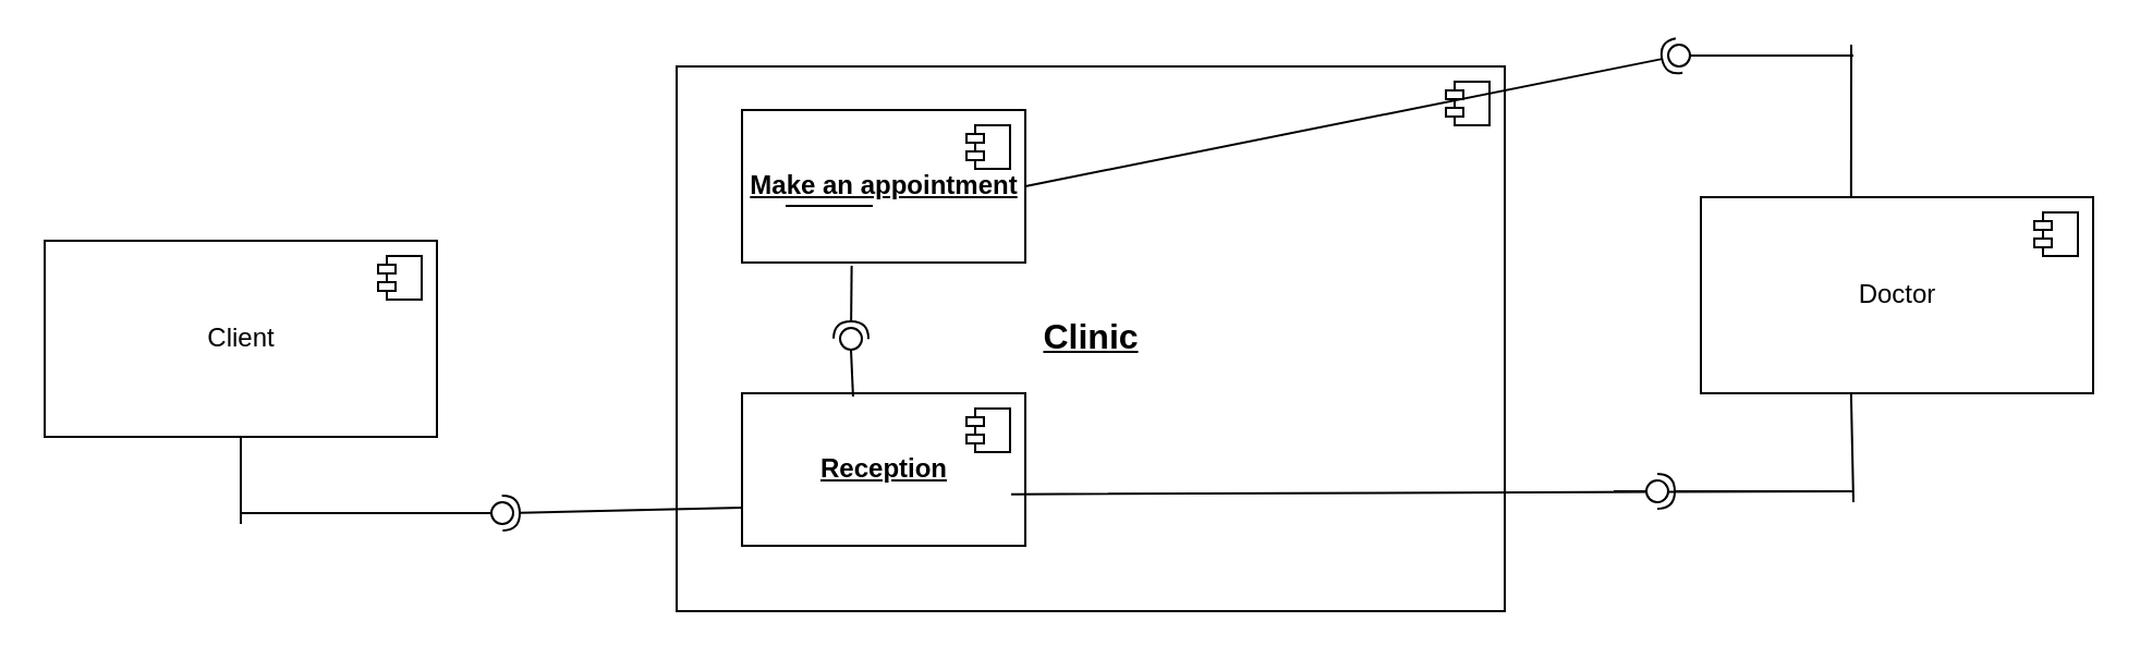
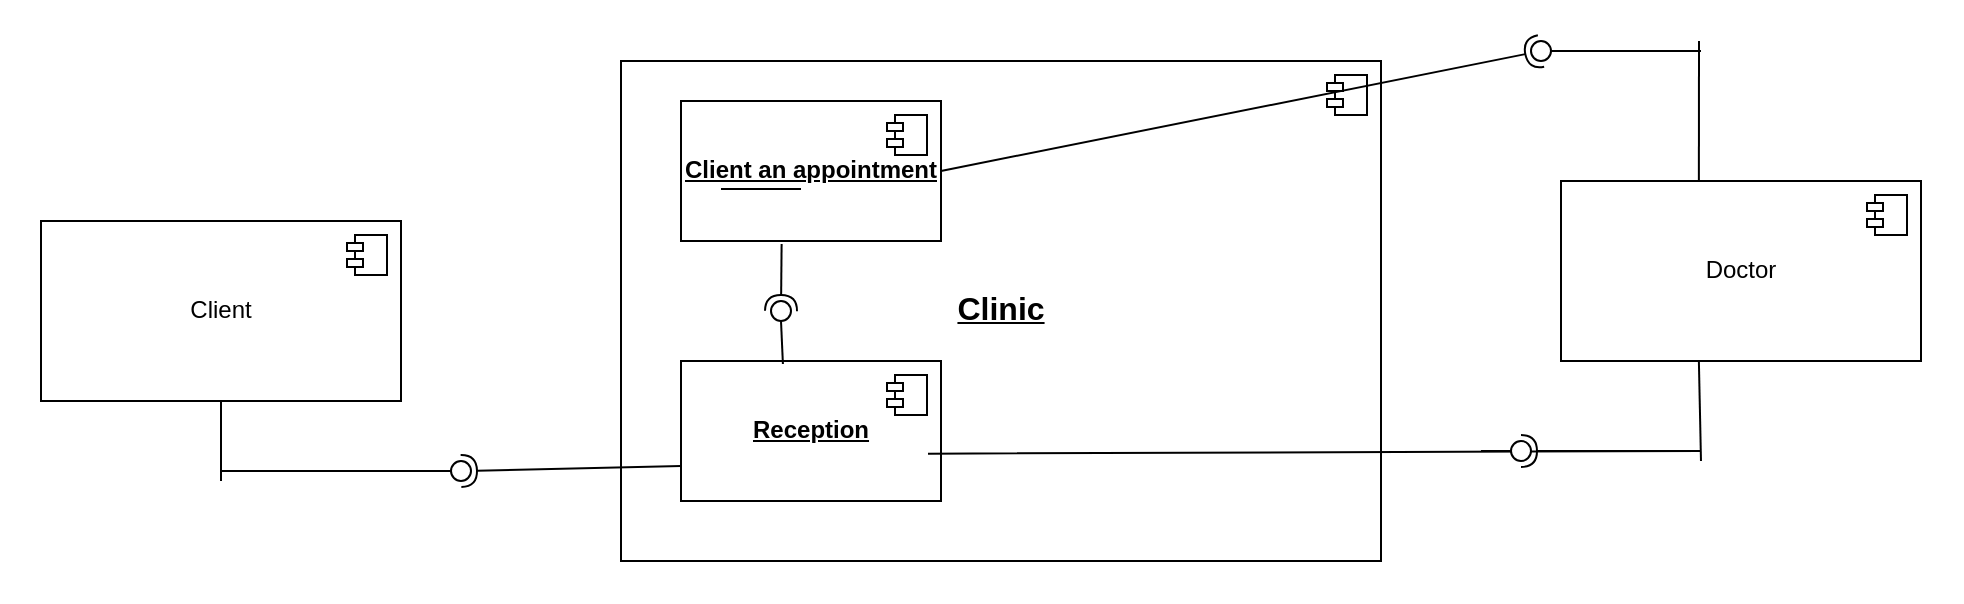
- <mxCell id="8" value="&lt;u&gt;&lt;b&gt;Make an appointment&lt;/b&gt;&lt;/u&gt;" style="html=1;dropTarget=0;" vertex="1" parent="1"><mxGeometry x="340" y="50" width="130" height="70" as="geometry" /></mxCell>
+ <mxCell id="8" value="&lt;u&gt;&lt;b&gt;Client an appointment&lt;/b&gt;&lt;/u&gt;" style="html=1;dropTarget=0;" vertex="1" parent="1"><mxGeometry x="340" y="50" width="130" height="70" as="geometry" /></mxCell>
